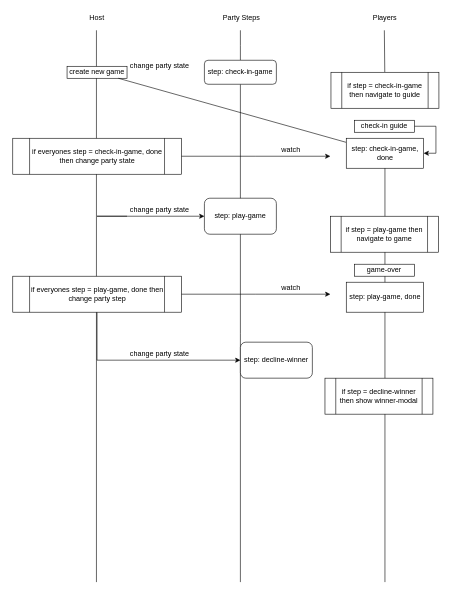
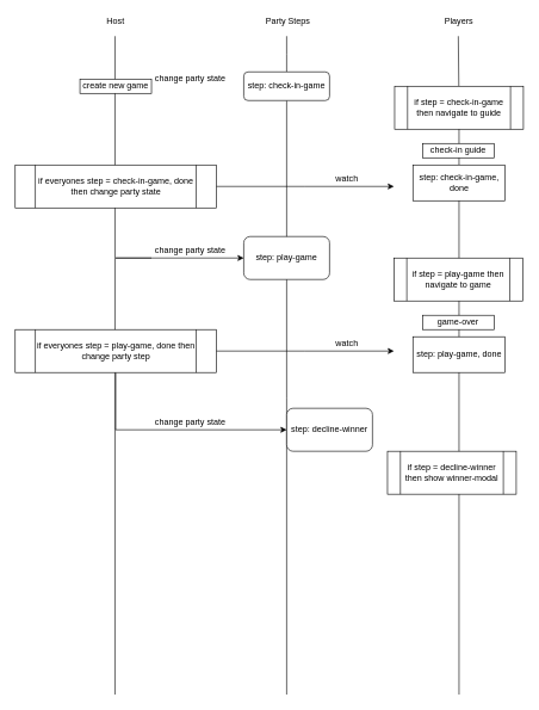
- <mxCell id="13" value="" style="endArrow=none;html=1;" parent="1" source="16" target="11" edge="1"><mxGeometry width="50" height="50" relative="1" as="geometry"><mxPoint x="640" y="460" as="sourcePoint" /><mxPoint x="640" y="50" as="targetPoint" /></mxGeometry></mxCell>
+ <mxCell id="13" value="" style="endArrow=none;html=1;" parent="1" source="16" target="12" edge="1"><mxGeometry width="50" height="50" relative="1" as="geometry"><mxPoint x="640" y="460" as="sourcePoint" /><mxPoint x="640" y="50" as="targetPoint" /></mxGeometry></mxCell>
- <mxCell id="14" style="edgeStyle=orthogonalEdgeStyle;rounded=0;orthogonalLoop=1;jettySize=auto;html=1;entryX=1;entryY=0.5;entryDx=0;entryDy=0;startArrow=none;startFill=0;endArrow=classic;endFill=1;" parent="1" source="15" target="16" edge="1"><mxGeometry relative="1" as="geometry"><Array as="points"><mxPoint x="726" y="210" /><mxPoint x="726" y="255" /></Array></mxGeometry></mxCell>
